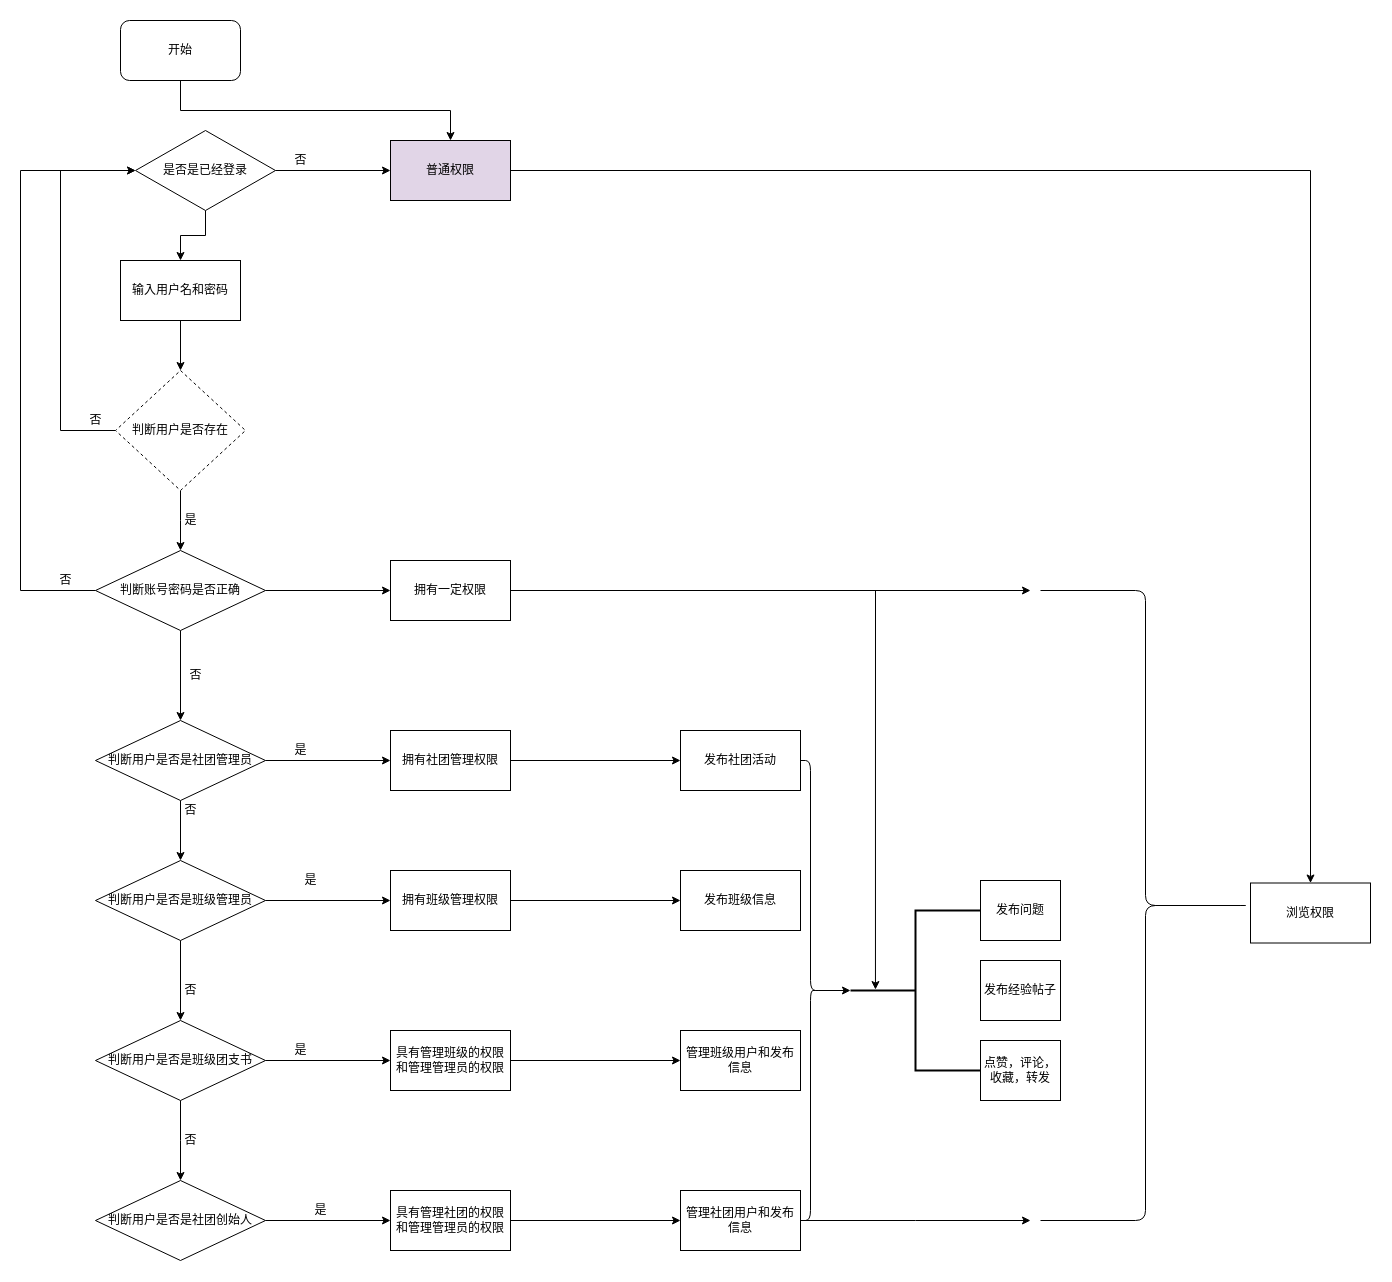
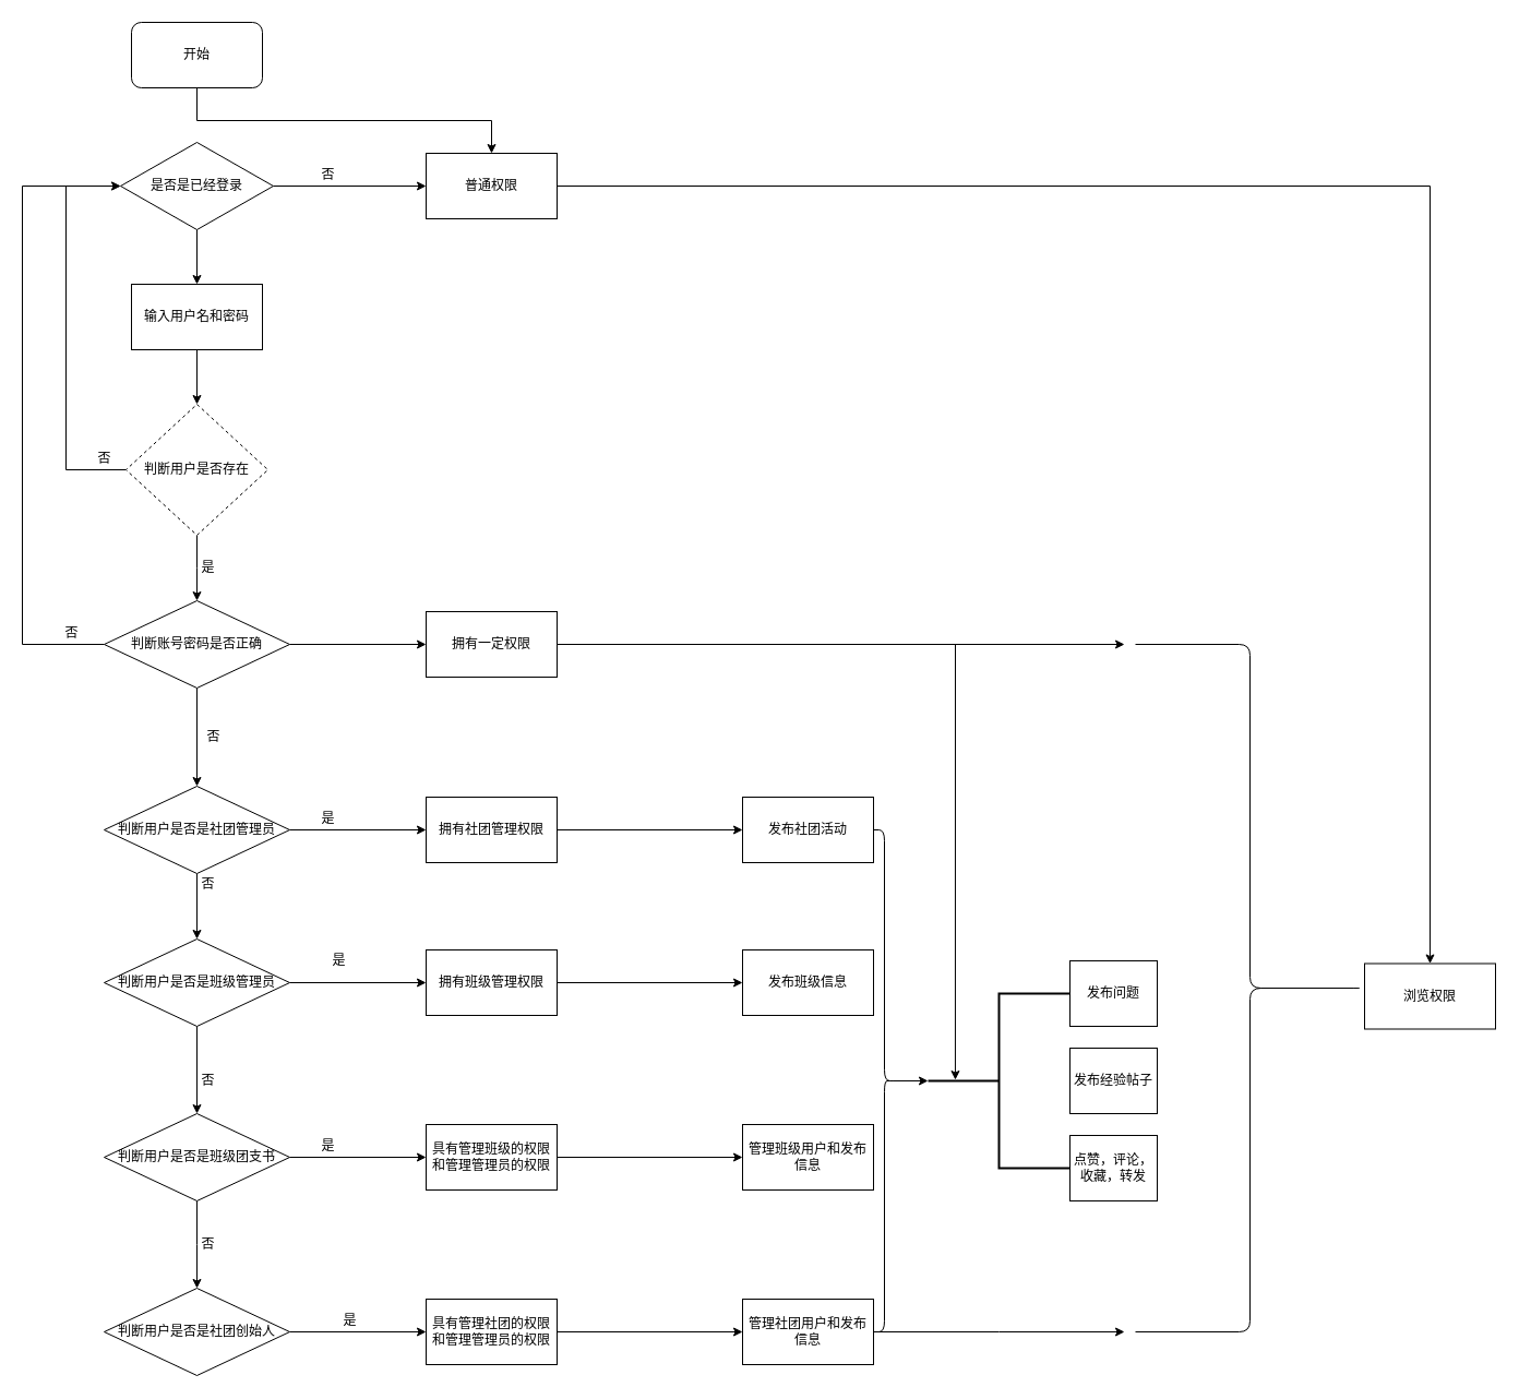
- <mxCell id="43" value="是否是已经登录" style="rhombus;whiteSpace=wrap;html=1;rounded=0;" vertex="1" parent="1"><mxGeometry x="135" y="130" width="140" height="80" as="geometry" /></mxCell>
+ <mxCell id="43" value="是否是已经登录" style="rhombus;whiteSpace=wrap;html=1;rounded=0;" vertex="1" parent="1"><mxGeometry x="110" y="130" width="140" height="80" as="geometry" /></mxCell>
- <mxCell id="47" value="普通权限" style="whiteSpace=wrap;html=1;rounded=0;fillColor=#e1d5e7;" vertex="1" parent="1"><mxGeometry x="390" y="140" width="120" height="60" as="geometry" /></mxCell>
+ <mxCell id="47" value="普通权限" style="whiteSpace=wrap;html=1;rounded=0;" vertex="1" parent="1"><mxGeometry x="390" y="140" width="120" height="60" as="geometry" /></mxCell>
